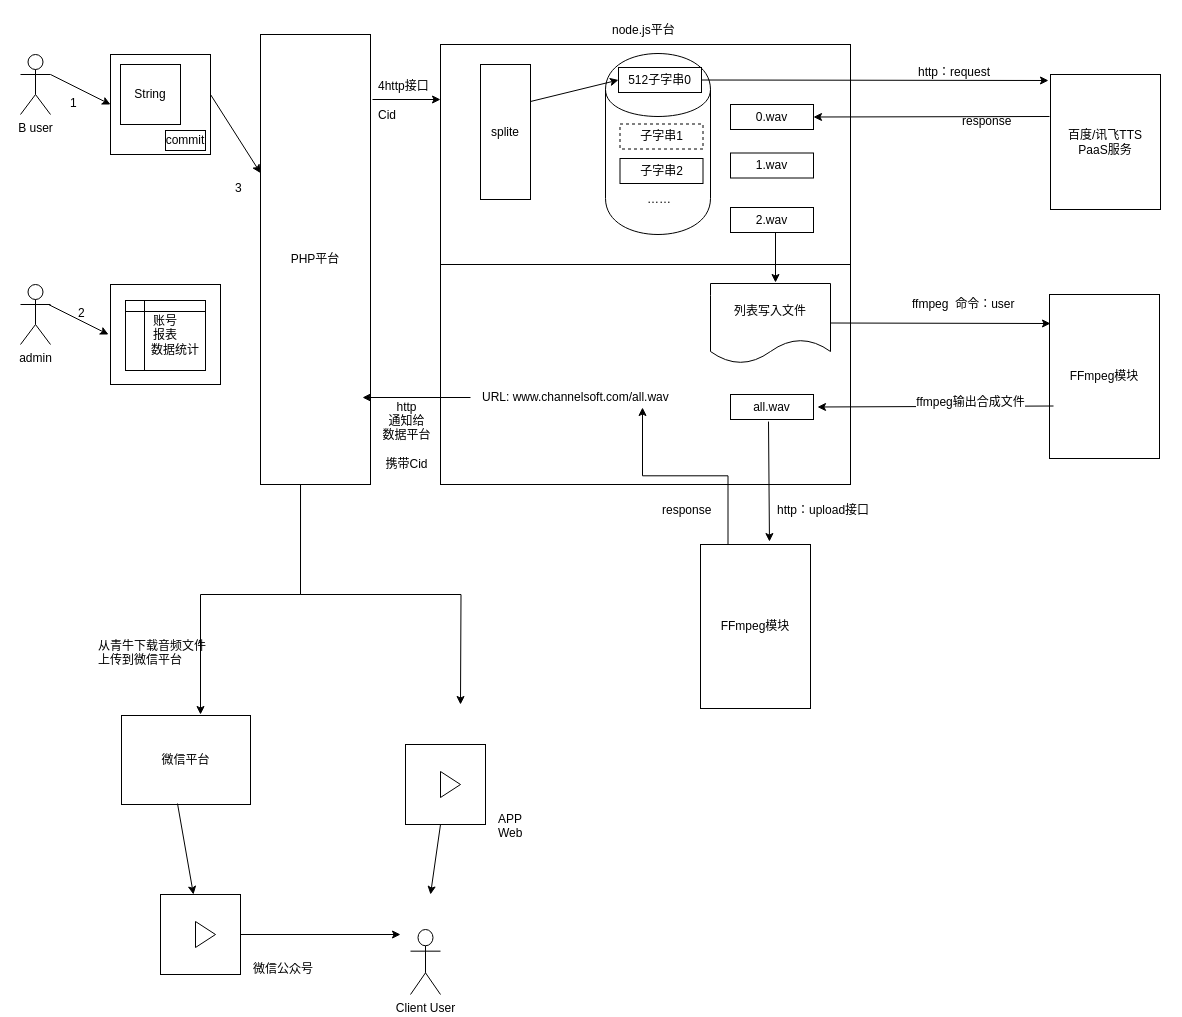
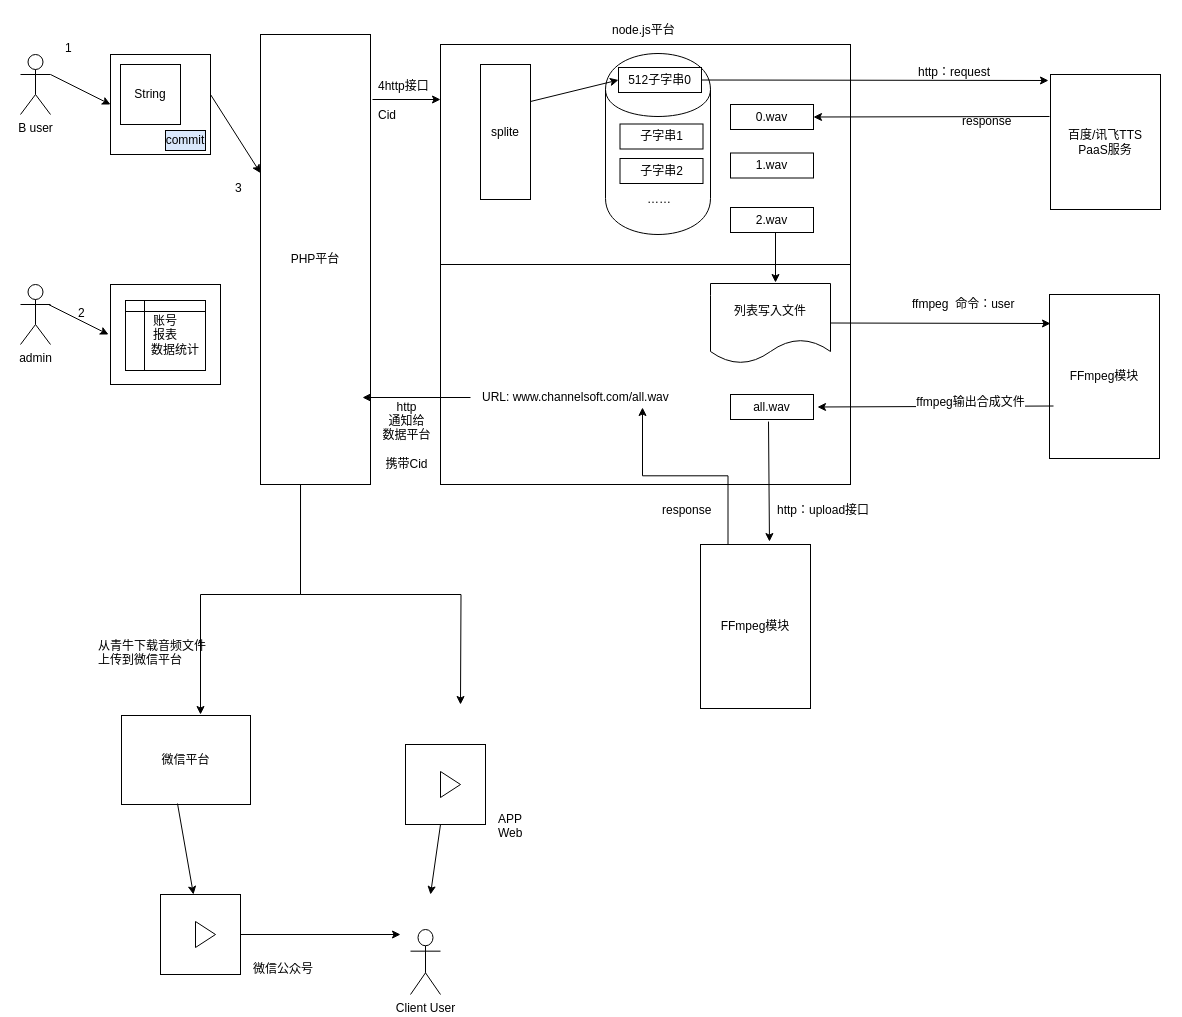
- <mxCell id="14" value="1" style="text;html=1;resizable=0;points=[];autosize=1;align=left;verticalAlign=top;spacingTop=-4;" vertex="1" parent="1"><mxGeometry x="68" y="93" width="20" height="20" as="geometry" /></mxCell>
+ <mxCell id="14" value="1" style="text;html=1;resizable=0;points=[];autosize=1;align=left;verticalAlign=top;spacingTop=-4;" vertex="1" parent="1"><mxGeometry x="63" y="38" width="20" height="20" as="geometry" /></mxCell>
- <mxCell id="28" value="子字串1" style="rounded=0;whiteSpace=wrap;html=1;dashed=1;" vertex="1" parent="1"><mxGeometry x="619.5" y="123.5" width="83" height="25" as="geometry" /></mxCell>
+ <mxCell id="28" value="子字串1" style="rounded=0;whiteSpace=wrap;html=1;" vertex="1" parent="1"><mxGeometry x="619.5" y="123.5" width="83" height="25" as="geometry" /></mxCell>
- <mxCell id="8" value="commit" style="rounded=0;whiteSpace=wrap;html=1;" vertex="1" parent="1"><mxGeometry x="165" y="130" width="40" height="20" as="geometry" /></mxCell>
+ <mxCell id="8" value="commit" style="rounded=0;whiteSpace=wrap;html=1;fillColor=#dae8fc;" vertex="1" parent="1"><mxGeometry x="165" y="130" width="40" height="20" as="geometry" /></mxCell>
